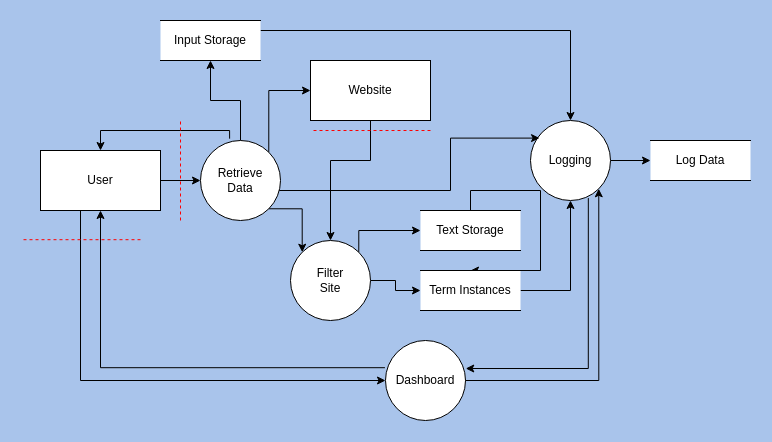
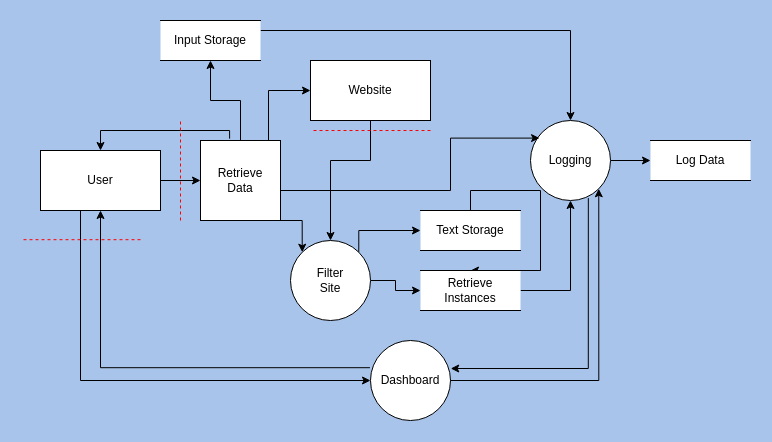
- <mxCell id="9" value="&lt;div&gt;Retrieve&lt;/div&gt;&lt;div&gt;Data&lt;br&gt;&lt;/div&gt;" style="ellipse;whiteSpace=wrap;html=1;" vertex="1" parent="1"><mxGeometry x="200" y="140" width="80" height="80" as="geometry" /></mxCell>
+ <mxCell id="9" value="&lt;div&gt;Retrieve&lt;/div&gt;&lt;div&gt;Data&lt;br&gt;&lt;/div&gt;" style="whiteSpace=wrap;html=1;rounded=0;" vertex="1" parent="1"><mxGeometry x="200" y="140" width="80" height="80" as="geometry" /></mxCell>
- <mxCell id="19" value="Term Instances" style="shape=partialRectangle;whiteSpace=wrap;html=1;left=0;right=0;" vertex="1" parent="1"><mxGeometry x="420" y="270" width="100" height="40" as="geometry" /></mxCell>
+ <mxCell id="19" value="Retrieve Instances" style="shape=partialRectangle;whiteSpace=wrap;html=1;left=0;right=0;" vertex="1" parent="1"><mxGeometry x="420" y="270" width="100" height="40" as="geometry" /></mxCell>
- <mxCell id="26" value="Dashboard" style="ellipse;whiteSpace=wrap;html=1;" vertex="1" parent="1"><mxGeometry x="385" y="340" width="80" height="80" as="geometry" /></mxCell>
+ <mxCell id="26" value="Dashboard" style="ellipse;whiteSpace=wrap;html=1;" vertex="1" parent="1"><mxGeometry x="370" y="340" width="80" height="80" as="geometry" /></mxCell>
